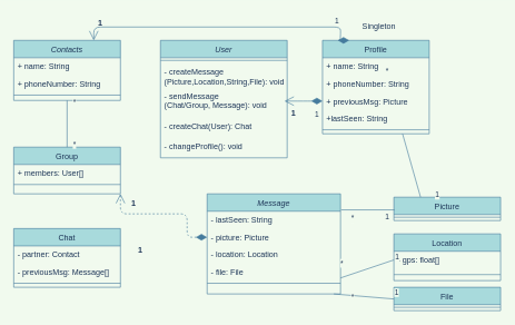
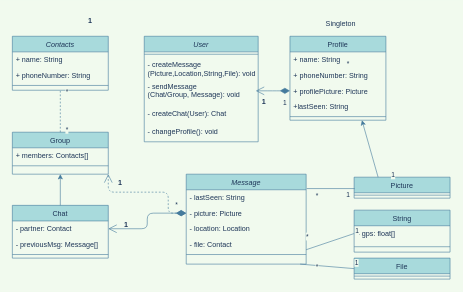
- <mxCell id="39" value="1" style="endArrow=open;html=1;endSize=12;startArrow=diamondThin;startSize=14;startFill=1;edgeStyle=orthogonalEdgeStyle;align=left;verticalAlign=bottom;entryX=0.75;entryY=0;entryDx=0;entryDy=0;exitX=0.25;exitY=0;exitDx=0;exitDy=0;strokeColor=#457B9D;fontColor=#1D3557;labelBackgroundColor=#F1FAEE;" parent="1" source="20" target="26" edge="1"><mxGeometry x="-0.797" relative="1" as="geometry"><mxPoint x="140" y="200" as="sourcePoint" /><mxPoint x="300" y="200" as="targetPoint" /><Array as="points"><mxPoint x="510" y="60" /><mxPoint x="510" y="40" /><mxPoint x="140" y="40" /></Array><mxPoint as="offset" /></mxGeometry></mxCell>
- <mxCell id="23" value="+ previousMsg: Picture" style="text;align=left;verticalAlign=top;spacingLeft=4;spacingRight=4;overflow=hidden;rotatable=0;points=[[0,0.5],[1,0.5]];portConstraint=eastwest;rounded=0;shadow=0;html=0;fontColor=#1D3557;" parent="20" vertex="1"><mxGeometry y="78" width="160" height="26" as="geometry" /></mxCell>
+ <mxCell id="23" value="+ profilePicture: Picture" style="text;align=left;verticalAlign=top;spacingLeft=4;spacingRight=4;overflow=hidden;rotatable=0;points=[[0,0.5],[1,0.5]];portConstraint=eastwest;rounded=0;shadow=0;html=0;fontColor=#1D3557;" parent="20" vertex="1"><mxGeometry y="78" width="160" height="26" as="geometry" /></mxCell>
- <mxCell id="42" value="" style="endArrow=none;html=1;exitX=0.5;exitY=0;exitDx=0;exitDy=0;entryX=0.5;entryY=1;entryDx=0;entryDy=0;strokeColor=#457B9D;fontColor=#1D3557;labelBackgroundColor=#F1FAEE;" parent="1" source="12" target="26" edge="1"><mxGeometry width="50" height="50" relative="1" as="geometry"><mxPoint x="110" y="320" as="sourcePoint" /><mxPoint x="100" y="200" as="targetPoint" /></mxGeometry></mxCell>
+ <mxCell id="42" value="" style="endArrow=none;html=1;exitX=0.5;exitY=0;exitDx=0;exitDy=0;entryX=0.5;entryY=1;entryDx=0;entryDy=0;strokeColor=#457B9D;fontColor=#1D3557;labelBackgroundColor=#F1FAEE;dashed=1;" parent="1" source="12" target="26" edge="1"><mxGeometry width="50" height="50" relative="1" as="geometry"><mxPoint x="110" y="320" as="sourcePoint" /><mxPoint x="100" y="200" as="targetPoint" /></mxGeometry></mxCell>
- <mxCell id="60" value="" style="endArrow=none;html=1;exitX=0.25;exitY=0;exitDx=0;exitDy=0;entryX=0.75;entryY=1;entryDx=0;entryDy=0;strokeColor=#457B9D;fontColor=#1D3557;labelBackgroundColor=#F1FAEE;" parent="1" source="36" target="20" edge="1"><mxGeometry width="50" height="50" relative="1" as="geometry"><mxPoint x="500" y="330" as="sourcePoint" /><mxPoint x="567.49" y="224" as="targetPoint" /></mxGeometry></mxCell>
+ <mxCell id="60" value="" style="endArrow=classic;html=1;exitX=0.25;exitY=0;exitDx=0;exitDy=0;entryX=0.75;entryY=1;entryDx=0;entryDy=0;strokeColor=#457B9D;fontColor=#1D3557;labelBackgroundColor=#F1FAEE;" parent="1" source="36" target="20" edge="1"><mxGeometry width="50" height="50" relative="1" as="geometry"><mxPoint x="500" y="330" as="sourcePoint" /><mxPoint x="567.49" y="224" as="targetPoint" /></mxGeometry></mxCell>
- <mxCell id="13" value="+ members: User[]" style="text;align=left;verticalAlign=top;spacingLeft=4;spacingRight=4;overflow=hidden;rotatable=0;points=[[0,0.5],[1,0.5]];portConstraint=eastwest;fontColor=#1D3557;" parent="12" vertex="1"><mxGeometry y="26" width="160" height="26" as="geometry" /></mxCell>
+ <mxCell id="13" value="+ members: Contacts[]" style="text;align=left;verticalAlign=top;spacingLeft=4;spacingRight=4;overflow=hidden;rotatable=0;points=[[0,0.5],[1,0.5]];portConstraint=eastwest;fontColor=#1D3557;" parent="12" vertex="1"><mxGeometry y="26" width="160" height="26" as="geometry" /></mxCell>
+ <mxCell id="55" value="" style="endArrow=classic;html=1;entryX=0.5;entryY=1;entryDx=0;entryDy=0;exitX=0.5;exitY=0;exitDx=0;exitDy=0;strokeColor=#457B9D;fontColor=#1D3557;labelBackgroundColor=#F1FAEE;" parent="1" source="8" target="12" edge="1"><mxGeometry width="50" height="50" relative="1" as="geometry"><mxPoint x="70" y="370" as="sourcePoint" /><mxPoint x="120" y="320" as="targetPoint" /></mxGeometry></mxCell>
- <mxCell id="15" value="Location" style="swimlane;fontStyle=0;align=center;verticalAlign=top;childLayout=stackLayout;horizontal=1;startSize=26;horizontalStack=0;resizeParent=1;resizeLast=0;collapsible=1;marginBottom=0;rounded=0;shadow=0;strokeWidth=1;fillColor=#A8DADC;strokeColor=#457B9D;fontColor=#1D3557;" parent="1" vertex="1"><mxGeometry x="590" y="350" width="160" height="70" as="geometry"><mxRectangle x="550" y="140" width="160" height="26" as="alternateBounds" /></mxGeometry></mxCell>
+ <mxCell id="15" value="String" style="swimlane;fontStyle=0;align=center;verticalAlign=top;childLayout=stackLayout;horizontal=1;startSize=26;horizontalStack=0;resizeParent=1;resizeLast=0;collapsible=1;marginBottom=0;rounded=0;shadow=0;strokeWidth=1;fillColor=#A8DADC;strokeColor=#457B9D;fontColor=#1D3557;" parent="1" vertex="1"><mxGeometry x="590" y="350" width="160" height="70" as="geometry"><mxRectangle x="550" y="140" width="160" height="26" as="alternateBounds" /></mxGeometry></mxCell>
+ <mxCell id="57" value="*" style="endArrow=open;html=1;endSize=12;startArrow=diamondThin;startSize=14;startFill=1;edgeStyle=orthogonalEdgeStyle;align=left;verticalAlign=bottom;exitX=0;exitY=0.5;exitDx=0;exitDy=0;entryX=1;entryY=0.5;entryDx=0;entryDy=0;strokeColor=#457B9D;fontColor=#1D3557;labelBackgroundColor=#F1FAEE;" parent="1" source="32" target="9" edge="1"><mxGeometry x="-0.744" y="-5" relative="1" as="geometry"><mxPoint x="190" y="269" as="sourcePoint" /><mxPoint x="343" y="170" as="targetPoint" /><mxPoint as="offset" /></mxGeometry></mxCell>
- <mxCell id="34" value="- file: File" style="text;align=left;verticalAlign=top;spacingLeft=4;spacingRight=4;overflow=hidden;rotatable=0;points=[[0,0.5],[1,0.5]];portConstraint=eastwest;rounded=0;shadow=0;html=0;fontColor=#1D3557;" parent="30" vertex="1"><mxGeometry y="104" width="200" height="26" as="geometry" /></mxCell>
+ <mxCell id="34" value="- file: Contact" style="text;align=left;verticalAlign=top;spacingLeft=4;spacingRight=4;overflow=hidden;rotatable=0;points=[[0,0.5],[1,0.5]];portConstraint=eastwest;rounded=0;shadow=0;html=0;fontColor=#1D3557;" parent="30" vertex="1"><mxGeometry y="104" width="200" height="26" as="geometry" /></mxCell>
